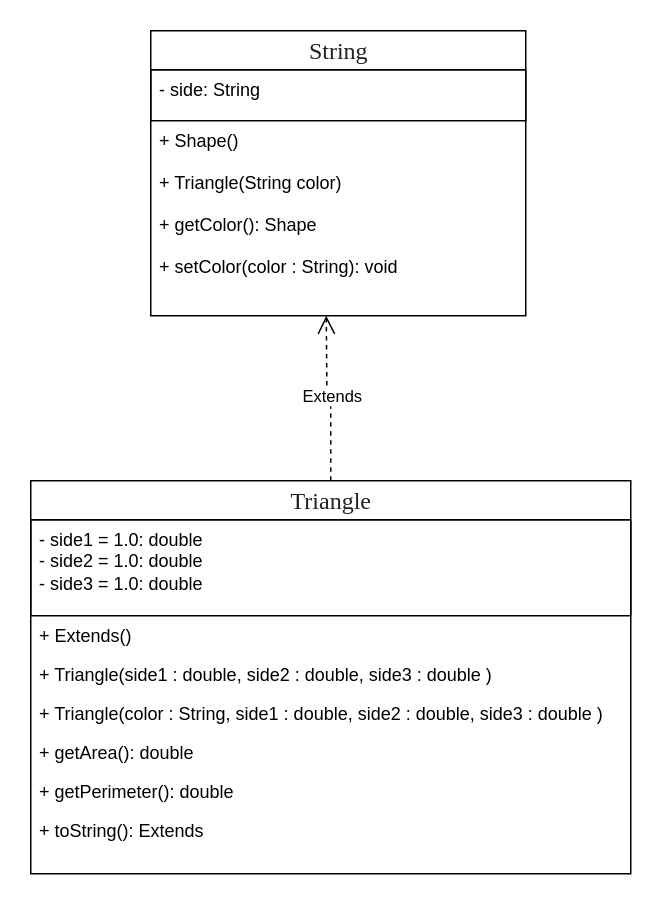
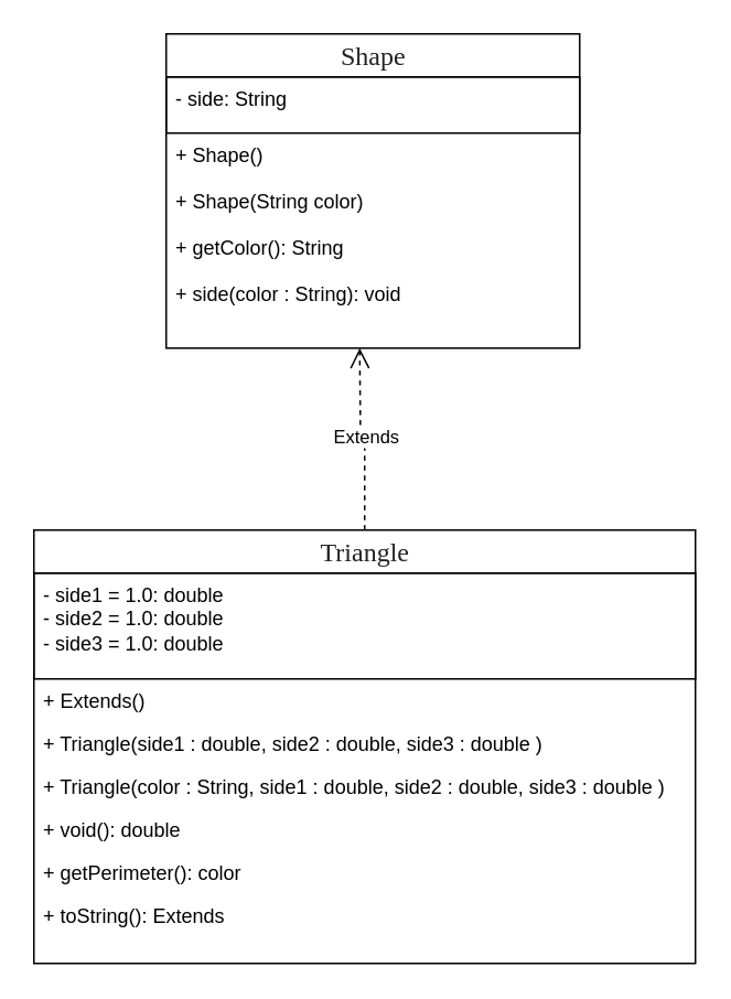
- <mxCell id="10" value="&lt;span style=&quot;color: rgb(34, 34, 34); font-family: &amp;quot;Roboto Flex&amp;quot;; font-size: 16px; text-align: left; text-wrap: wrap; background-color: rgb(255, 255, 255);&quot;&gt;String&lt;/span&gt;" style="swimlane;html=1;fontStyle=0;childLayout=stackLayout;horizontal=1;startSize=26;fillColor=none;horizontalStack=0;resizeParent=1;resizeLast=0;collapsible=1;marginBottom=0;swimlaneFillColor=#ffffff;rounded=0;shadow=0;comic=0;labelBackgroundColor=none;strokeWidth=1;fontFamily=Verdana;fontSize=10;align=center;" vertex="1" parent="1"><mxGeometry x="100" y="20" width="250" height="190" as="geometry" /></mxCell>
+ <mxCell id="10" value="&lt;span style=&quot;color: rgb(34, 34, 34); font-family: &amp;quot;Roboto Flex&amp;quot;; font-size: 16px; text-align: left; text-wrap: wrap; background-color: rgb(255, 255, 255);&quot;&gt;Shape&lt;/span&gt;" style="swimlane;html=1;fontStyle=0;childLayout=stackLayout;horizontal=1;startSize=26;fillColor=none;horizontalStack=0;resizeParent=1;resizeLast=0;collapsible=1;marginBottom=0;swimlaneFillColor=#ffffff;rounded=0;shadow=0;comic=0;labelBackgroundColor=none;strokeWidth=1;fontFamily=Verdana;fontSize=10;align=center;" vertex="1" parent="1"><mxGeometry x="100" y="20" width="250" height="190" as="geometry" /></mxCell>
- <mxCell id="13" value="+ Triangle(String color)&amp;nbsp;" style="text;html=1;strokeColor=none;fillColor=none;align=left;verticalAlign=top;spacingLeft=4;spacingRight=4;whiteSpace=wrap;overflow=hidden;rotatable=0;points=[[0,0.5],[1,0.5]];portConstraint=eastwest;" vertex="1" parent="10"><mxGeometry y="88" width="250" height="28" as="geometry" /></mxCell>
+ <mxCell id="13" value="+ Shape(String color)&amp;nbsp;" style="text;html=1;strokeColor=none;fillColor=none;align=left;verticalAlign=top;spacingLeft=4;spacingRight=4;whiteSpace=wrap;overflow=hidden;rotatable=0;points=[[0,0.5],[1,0.5]];portConstraint=eastwest;" vertex="1" parent="10"><mxGeometry y="88" width="250" height="28" as="geometry" /></mxCell>
- <mxCell id="14" value="+ getColor&lt;span style=&quot;background-color: initial;&quot;&gt;(): Shape&amp;nbsp;&lt;/span&gt;" style="text;html=1;strokeColor=none;fillColor=none;align=left;verticalAlign=top;spacingLeft=4;spacingRight=4;whiteSpace=wrap;overflow=hidden;rotatable=0;points=[[0,0.5],[1,0.5]];portConstraint=eastwest;" vertex="1" parent="10"><mxGeometry y="116" width="250" height="28" as="geometry" /></mxCell>
+ <mxCell id="14" value="+ getColor&lt;span style=&quot;background-color: initial;&quot;&gt;(): String&amp;nbsp;&lt;/span&gt;" style="text;html=1;strokeColor=none;fillColor=none;align=left;verticalAlign=top;spacingLeft=4;spacingRight=4;whiteSpace=wrap;overflow=hidden;rotatable=0;points=[[0,0.5],[1,0.5]];portConstraint=eastwest;" vertex="1" parent="10"><mxGeometry y="116" width="250" height="28" as="geometry" /></mxCell>
- <mxCell id="15" value="+ setColor(color : String): void&amp;nbsp;" style="text;html=1;strokeColor=none;fillColor=none;align=left;verticalAlign=top;spacingLeft=4;spacingRight=4;whiteSpace=wrap;overflow=hidden;rotatable=0;points=[[0,0.5],[1,0.5]];portConstraint=eastwest;" vertex="1" parent="10"><mxGeometry y="144" width="250" height="28" as="geometry" /></mxCell>
+ <mxCell id="15" value="+ side(color : String): void&amp;nbsp;" style="text;html=1;strokeColor=none;fillColor=none;align=left;verticalAlign=top;spacingLeft=4;spacingRight=4;whiteSpace=wrap;overflow=hidden;rotatable=0;points=[[0,0.5],[1,0.5]];portConstraint=eastwest;" vertex="1" parent="10"><mxGeometry y="144" width="250" height="28" as="geometry" /></mxCell>
- <mxCell id="7" value="+ getArea(): double" style="text;html=1;strokeColor=none;fillColor=none;align=left;verticalAlign=top;spacingLeft=4;spacingRight=4;whiteSpace=wrap;overflow=hidden;rotatable=0;points=[[0,0.5],[1,0.5]];portConstraint=eastwest;" vertex="1" parent="2"><mxGeometry y="168" width="400" height="26" as="geometry" /></mxCell>
+ <mxCell id="7" value="+ void(): double" style="text;html=1;strokeColor=none;fillColor=none;align=left;verticalAlign=top;spacingLeft=4;spacingRight=4;whiteSpace=wrap;overflow=hidden;rotatable=0;points=[[0,0.5],[1,0.5]];portConstraint=eastwest;" vertex="1" parent="2"><mxGeometry y="168" width="400" height="26" as="geometry" /></mxCell>
- <mxCell id="8" value="+ getPerimeter(): double" style="text;html=1;strokeColor=none;fillColor=none;align=left;verticalAlign=top;spacingLeft=4;spacingRight=4;whiteSpace=wrap;overflow=hidden;rotatable=0;points=[[0,0.5],[1,0.5]];portConstraint=eastwest;" vertex="1" parent="2"><mxGeometry y="194" width="400" height="26" as="geometry" /></mxCell>
+ <mxCell id="8" value="+ getPerimeter(): color" style="text;html=1;strokeColor=none;fillColor=none;align=left;verticalAlign=top;spacingLeft=4;spacingRight=4;whiteSpace=wrap;overflow=hidden;rotatable=0;points=[[0,0.5],[1,0.5]];portConstraint=eastwest;" vertex="1" parent="2"><mxGeometry y="194" width="400" height="26" as="geometry" /></mxCell>
